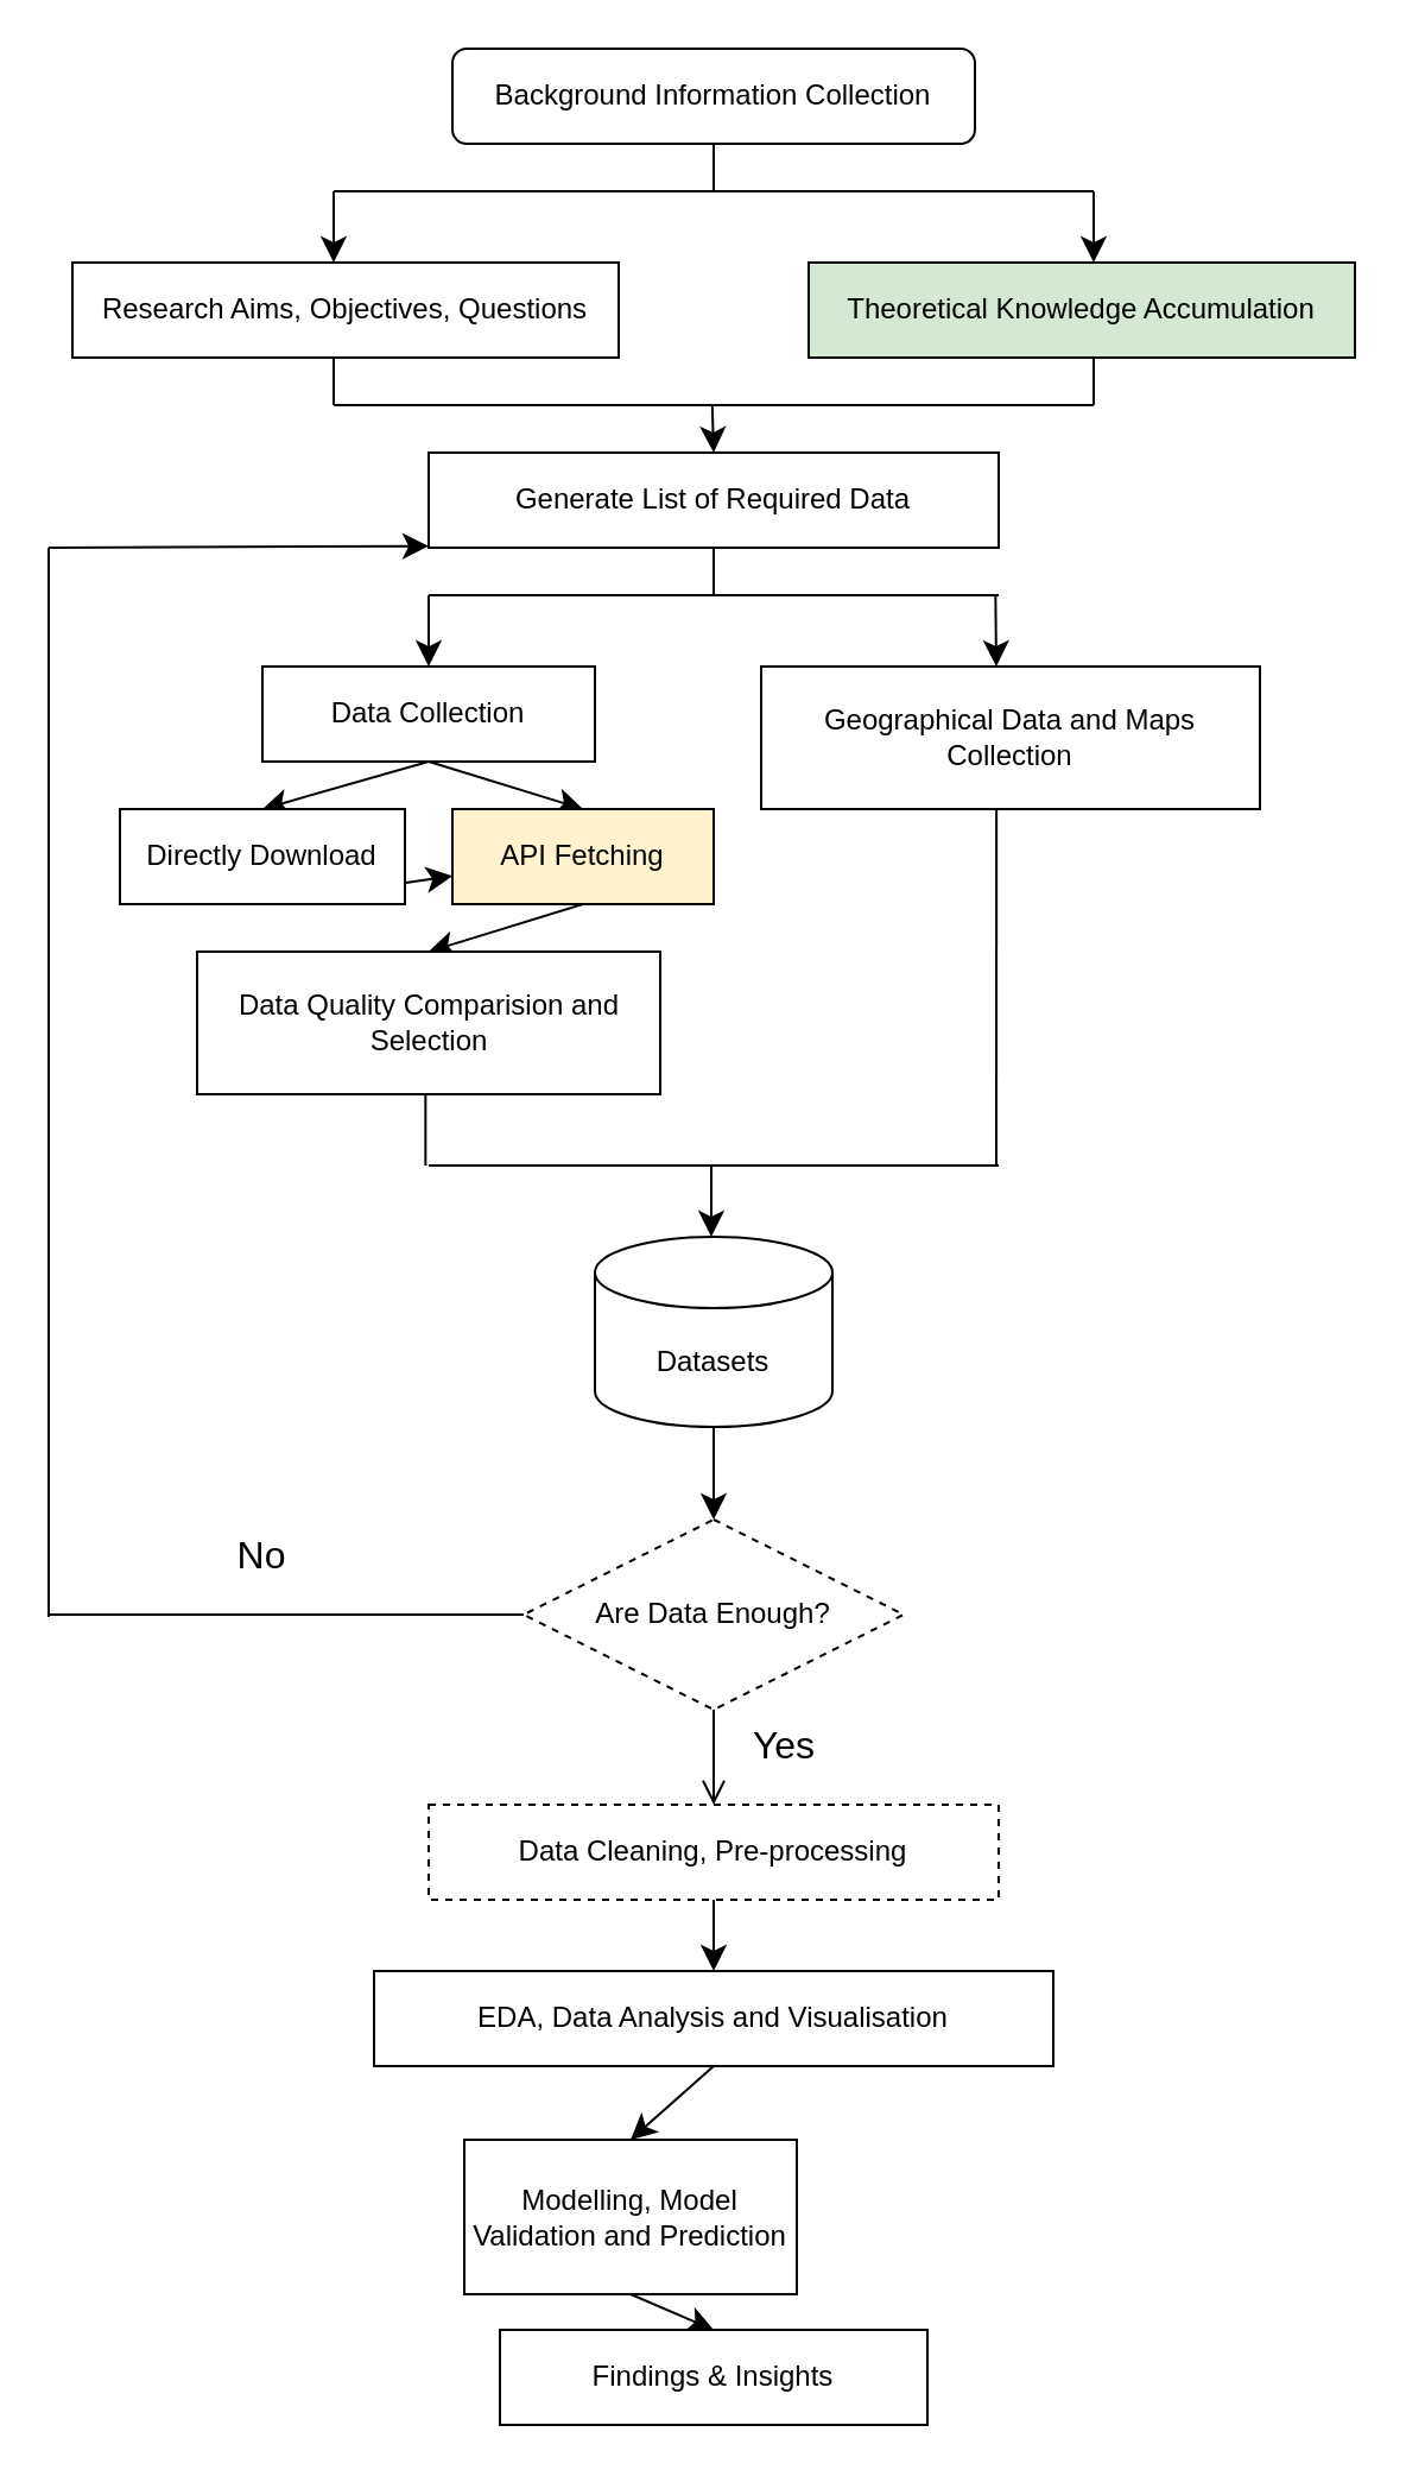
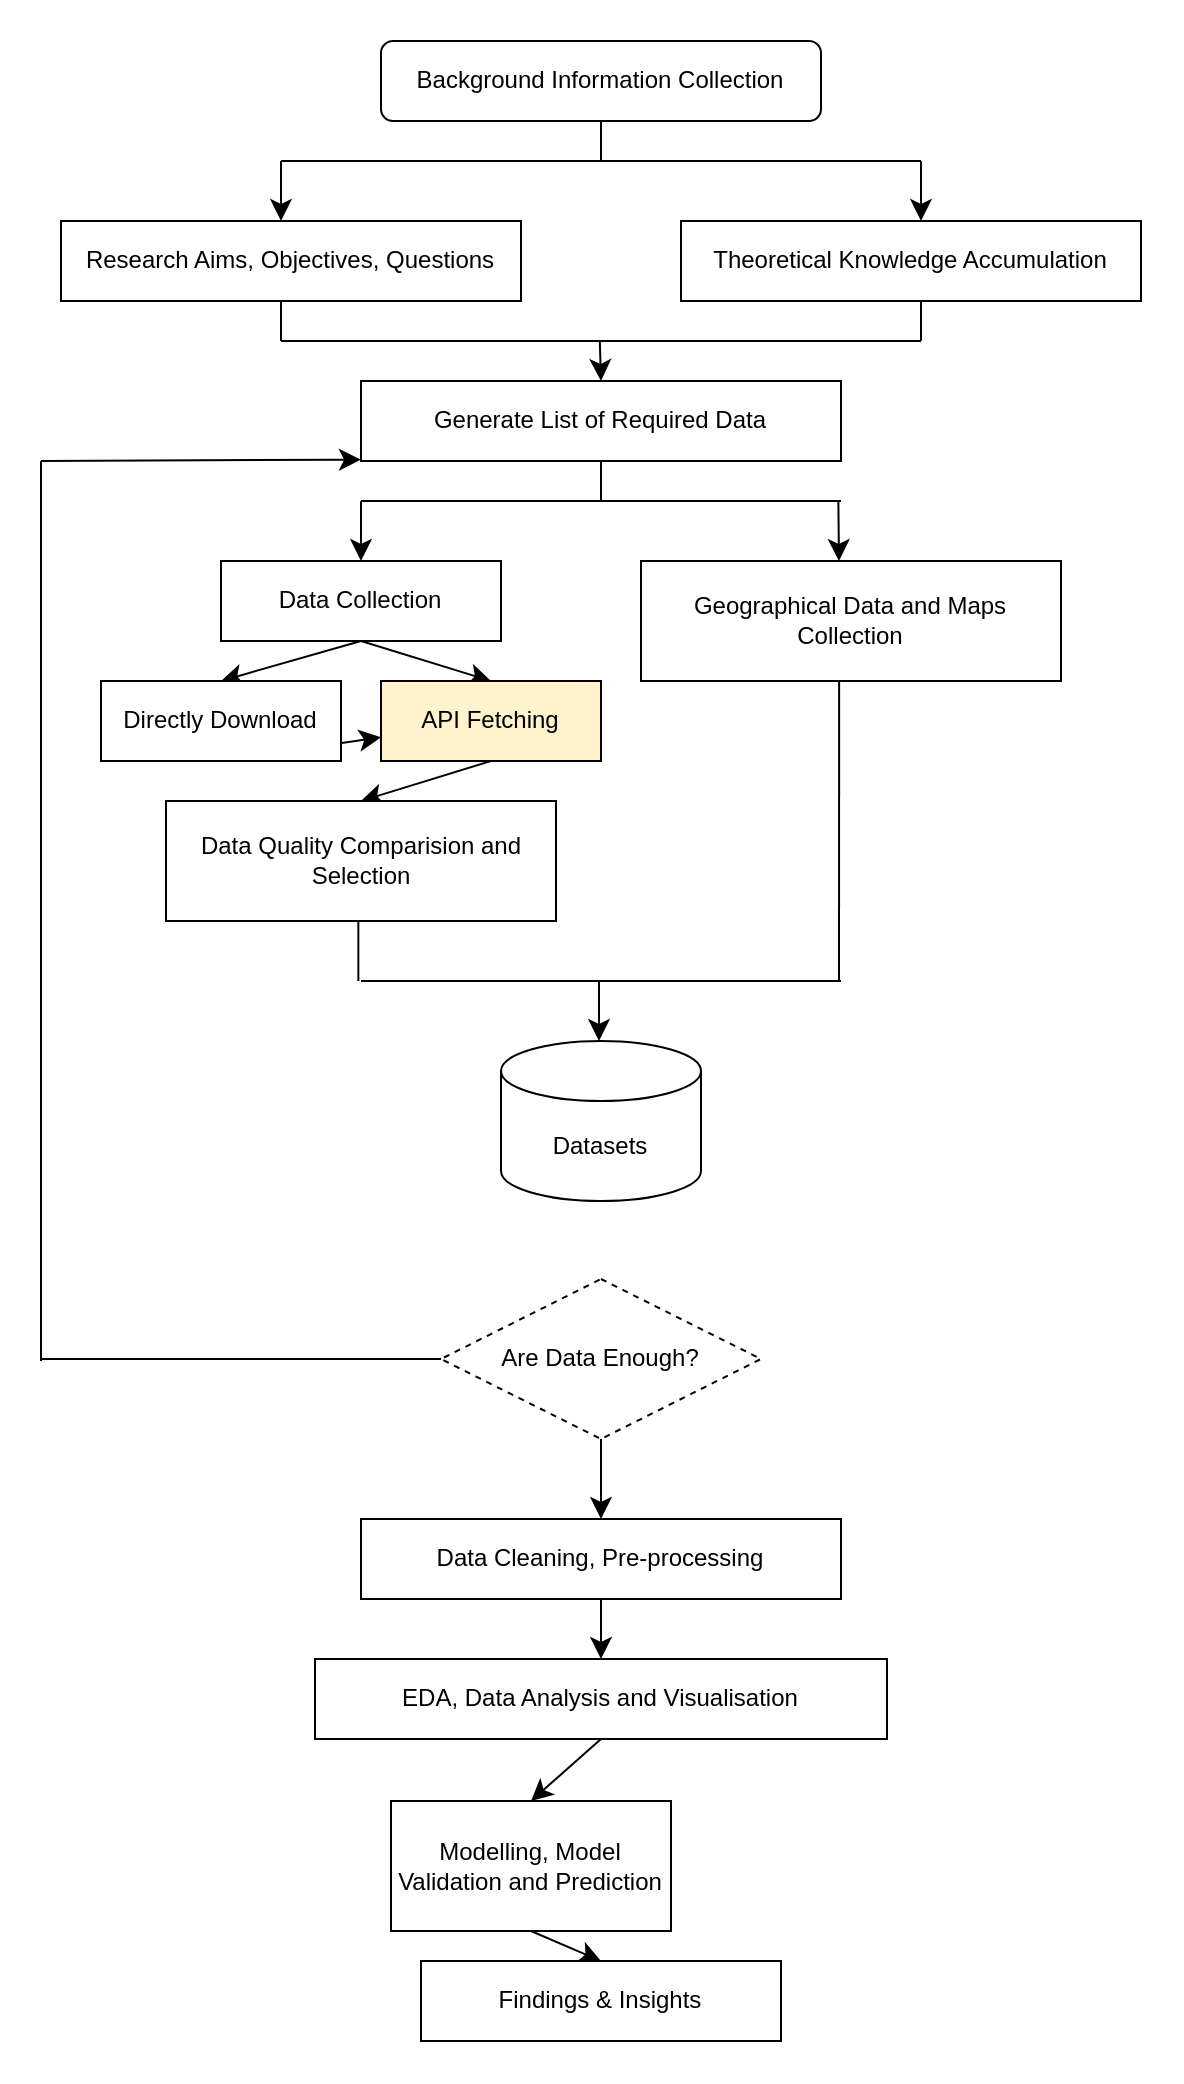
- <mxCell id="5" value="Theoretical Knowledge Accumulation" style="rounded=0;whiteSpace=wrap;html=1;fillColor=#d5e8d4;" vertex="1" parent="1"><mxGeometry x="340" y="110" width="230" height="40" as="geometry" /></mxCell>
+ <mxCell id="5" value="Theoretical Knowledge Accumulation" style="rounded=0;whiteSpace=wrap;html=1;" vertex="1" parent="1"><mxGeometry x="340" y="110" width="230" height="40" as="geometry" /></mxCell>
- <mxCell id="15" style="edgeStyle=none;curved=1;rounded=0;orthogonalLoop=1;jettySize=auto;html=1;exitX=0.5;exitY=1;exitDx=0;exitDy=0;exitPerimeter=0;entryX=0.5;entryY=0;entryDx=0;entryDy=0;fontSize=12;startSize=8;endSize=8;" edge="1" parent="1" source="16" target="35"><mxGeometry relative="1" as="geometry" /></mxCell>
- <mxCell id="40" value="No" style="text;html=1;align=center;verticalAlign=middle;whiteSpace=wrap;rounded=0;fontSize=16;" vertex="1" parent="1"><mxGeometry x="80" y="639" width="60" height="30" as="geometry" /></mxCell>
- <mxCell id="43" value="Yes" style="text;html=1;align=center;verticalAlign=middle;whiteSpace=wrap;rounded=0;fontSize=16;" vertex="1" parent="1"><mxGeometry x="300" y="719" width="60" height="30" as="geometry" /></mxCell>
- <mxCell id="34" style="edgeStyle=none;curved=1;rounded=0;orthogonalLoop=1;jettySize=auto;html=1;exitX=0.5;exitY=1;exitDx=0;exitDy=0;fontSize=12;startSize=8;endSize=8;endArrow=open;" edge="1" parent="1" source="35" target="42"><mxGeometry relative="1" as="geometry" /></mxCell>
+ <mxCell id="34" style="edgeStyle=none;curved=1;rounded=0;orthogonalLoop=1;jettySize=auto;html=1;exitX=0.5;exitY=1;exitDx=0;exitDy=0;fontSize=12;startSize=8;endSize=8;" edge="1" parent="1" source="35" target="42"><mxGeometry relative="1" as="geometry" /></mxCell>
- <mxCell id="42" value="Data Cleaning, Pre-processing" style="rounded=0;whiteSpace=wrap;html=1;dashed=1;" vertex="1" parent="1"><mxGeometry x="180" y="759" width="240" height="40" as="geometry" /></mxCell>
+ <mxCell id="42" value="Data Cleaning, Pre-processing" style="rounded=0;whiteSpace=wrap;html=1;" vertex="1" parent="1"><mxGeometry x="180" y="759" width="240" height="40" as="geometry" /></mxCell>
